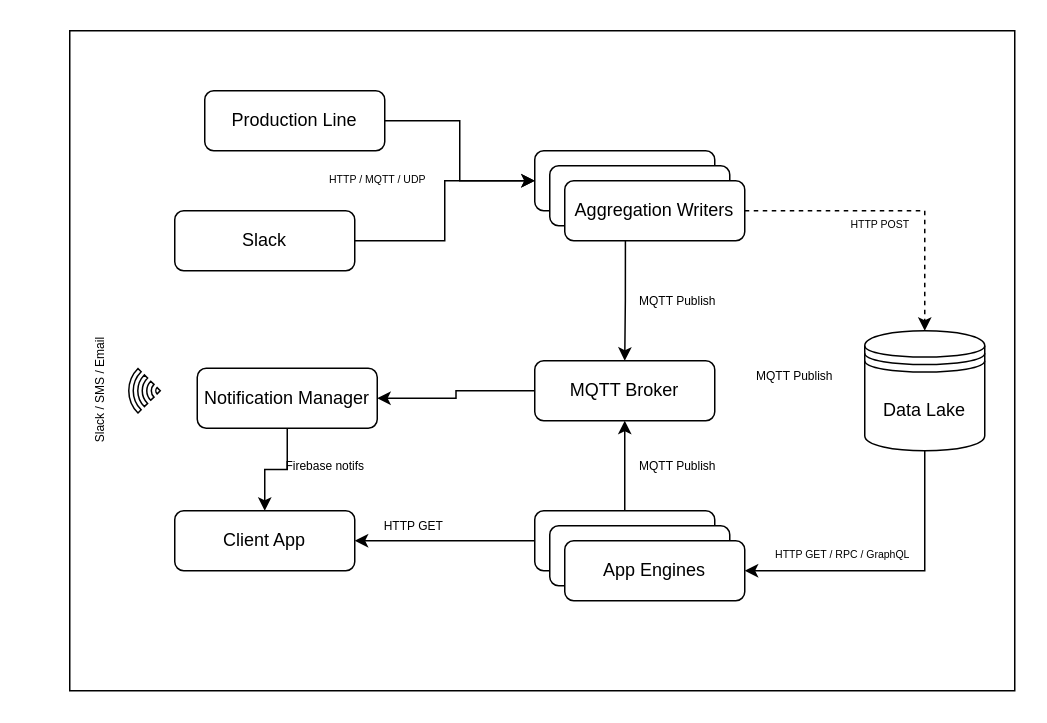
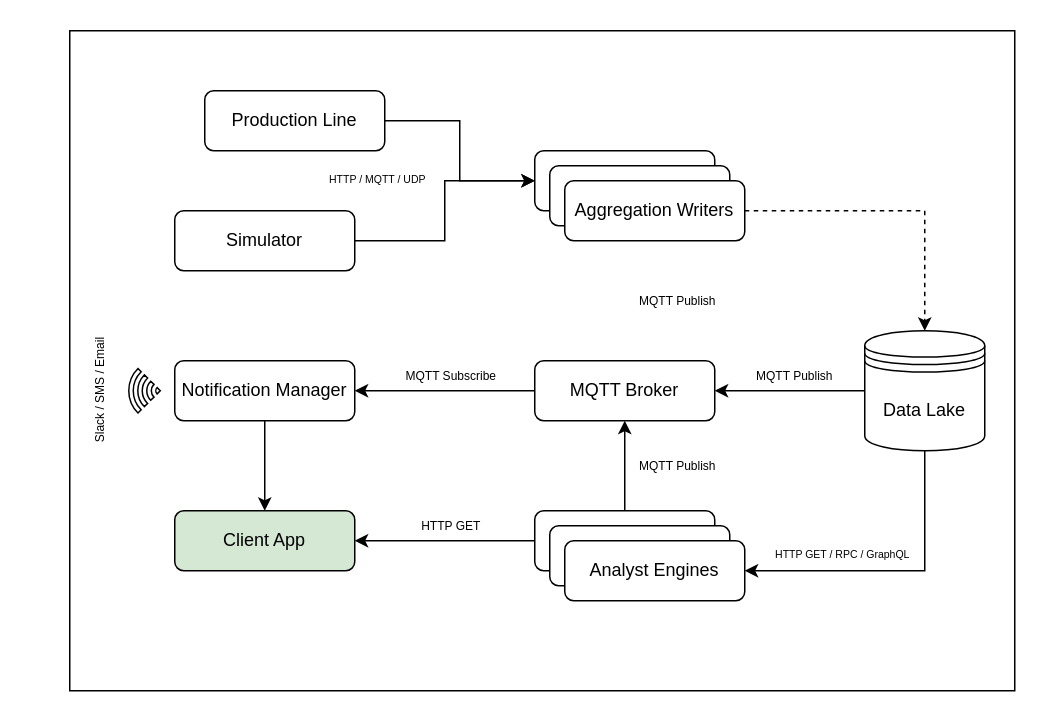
- <mxCell id="29" value="HTTP POST" style="text;html=1;align=center;verticalAlign=middle;resizable=0;points=[];autosize=1;strokeColor=none;fillColor=none;fontSize=7;" vertex="1" parent="1"><mxGeometry x="556" y="140" width="60" height="20" as="geometry" /></mxCell>
- <mxCell id="6" value="Slack" style="rounded=1;whiteSpace=wrap;html=1;" vertex="1" parent="1"><mxGeometry x="116" y="140" width="120" height="40" as="geometry" /></mxCell>
+ <mxCell id="6" value="Simulator" style="rounded=1;whiteSpace=wrap;html=1;" vertex="1" parent="1"><mxGeometry x="116" y="140" width="120" height="40" as="geometry" /></mxCell>
- <mxCell id="25" style="edgeStyle=orthogonalEdgeStyle;rounded=0;orthogonalLoop=1;jettySize=auto;html=1;exitX=0.337;exitY=0.997;exitDx=0;exitDy=0;exitPerimeter=0;" edge="1" parent="1" source="10" target="22"><mxGeometry relative="1" as="geometry" /></mxCell>
+ <mxCell id="31" value="MQTT Subscribe" style="text;html=1;align=center;verticalAlign=middle;resizable=0;points=[];autosize=1;strokeColor=none;fillColor=none;fontSize=8;" vertex="1" parent="1"><mxGeometry x="260" y="240" width="80" height="20" as="geometry" /></mxCell>
+ <mxCell id="13" style="edgeStyle=orthogonalEdgeStyle;rounded=0;orthogonalLoop=1;jettySize=auto;html=1;exitX=0;exitY=0.5;exitDx=0;exitDy=0;entryX=1;entryY=0.5;entryDx=0;entryDy=0;" edge="1" parent="1" source="14" target="22"><mxGeometry relative="1" as="geometry" /></mxCell>
- <mxCell id="24" value="Notification Manager" style="rounded=1;whiteSpace=wrap;html=1;" vertex="1" parent="1"><mxGeometry x="131" y="245" width="120" height="40" as="geometry" /></mxCell>
+ <mxCell id="24" value="Notification Manager" style="rounded=1;whiteSpace=wrap;html=1;" vertex="1" parent="1"><mxGeometry x="116" y="240" width="120" height="40" as="geometry" /></mxCell>
- <mxCell id="36" value="Firebase notifs" style="text;html=1;align=center;verticalAlign=middle;resizable=0;points=[];autosize=1;strokeColor=none;fillColor=none;fontSize=8;" vertex="1" parent="1"><mxGeometry x="176" y="300" width="80" height="20" as="geometry" /></mxCell>
- <mxCell id="35" value="HTTP GET" style="text;html=1;align=center;verticalAlign=middle;resizable=0;points=[];autosize=1;strokeColor=none;fillColor=none;fontSize=8;" vertex="1" parent="1"><mxGeometry x="245" y="340" width="60" height="20" as="geometry" /></mxCell>
+ <mxCell id="35" value="HTTP GET" style="text;html=1;align=center;verticalAlign=middle;resizable=0;points=[];autosize=1;strokeColor=none;fillColor=none;fontSize=8;" vertex="1" parent="1"><mxGeometry x="270" y="340" width="60" height="20" as="geometry" /></mxCell>
- <mxCell id="19" value="Client App" style="rounded=1;whiteSpace=wrap;html=1;" vertex="1" parent="1"><mxGeometry x="116" y="340" width="120" height="40" as="geometry" /></mxCell>
+ <mxCell id="19" value="Client App" style="rounded=1;whiteSpace=wrap;html=1;fillColor=#d5e8d4;" vertex="1" parent="1"><mxGeometry x="116" y="340" width="120" height="40" as="geometry" /></mxCell>
- <mxCell id="18" value="App Engines" style="rounded=1;whiteSpace=wrap;html=1;" vertex="1" parent="15"><mxGeometry x="20" y="20" width="120" height="40" as="geometry" /></mxCell>
+ <mxCell id="18" value="Analyst Engines" style="rounded=1;whiteSpace=wrap;html=1;" vertex="1" parent="15"><mxGeometry x="20" y="20" width="120" height="40" as="geometry" /></mxCell>
